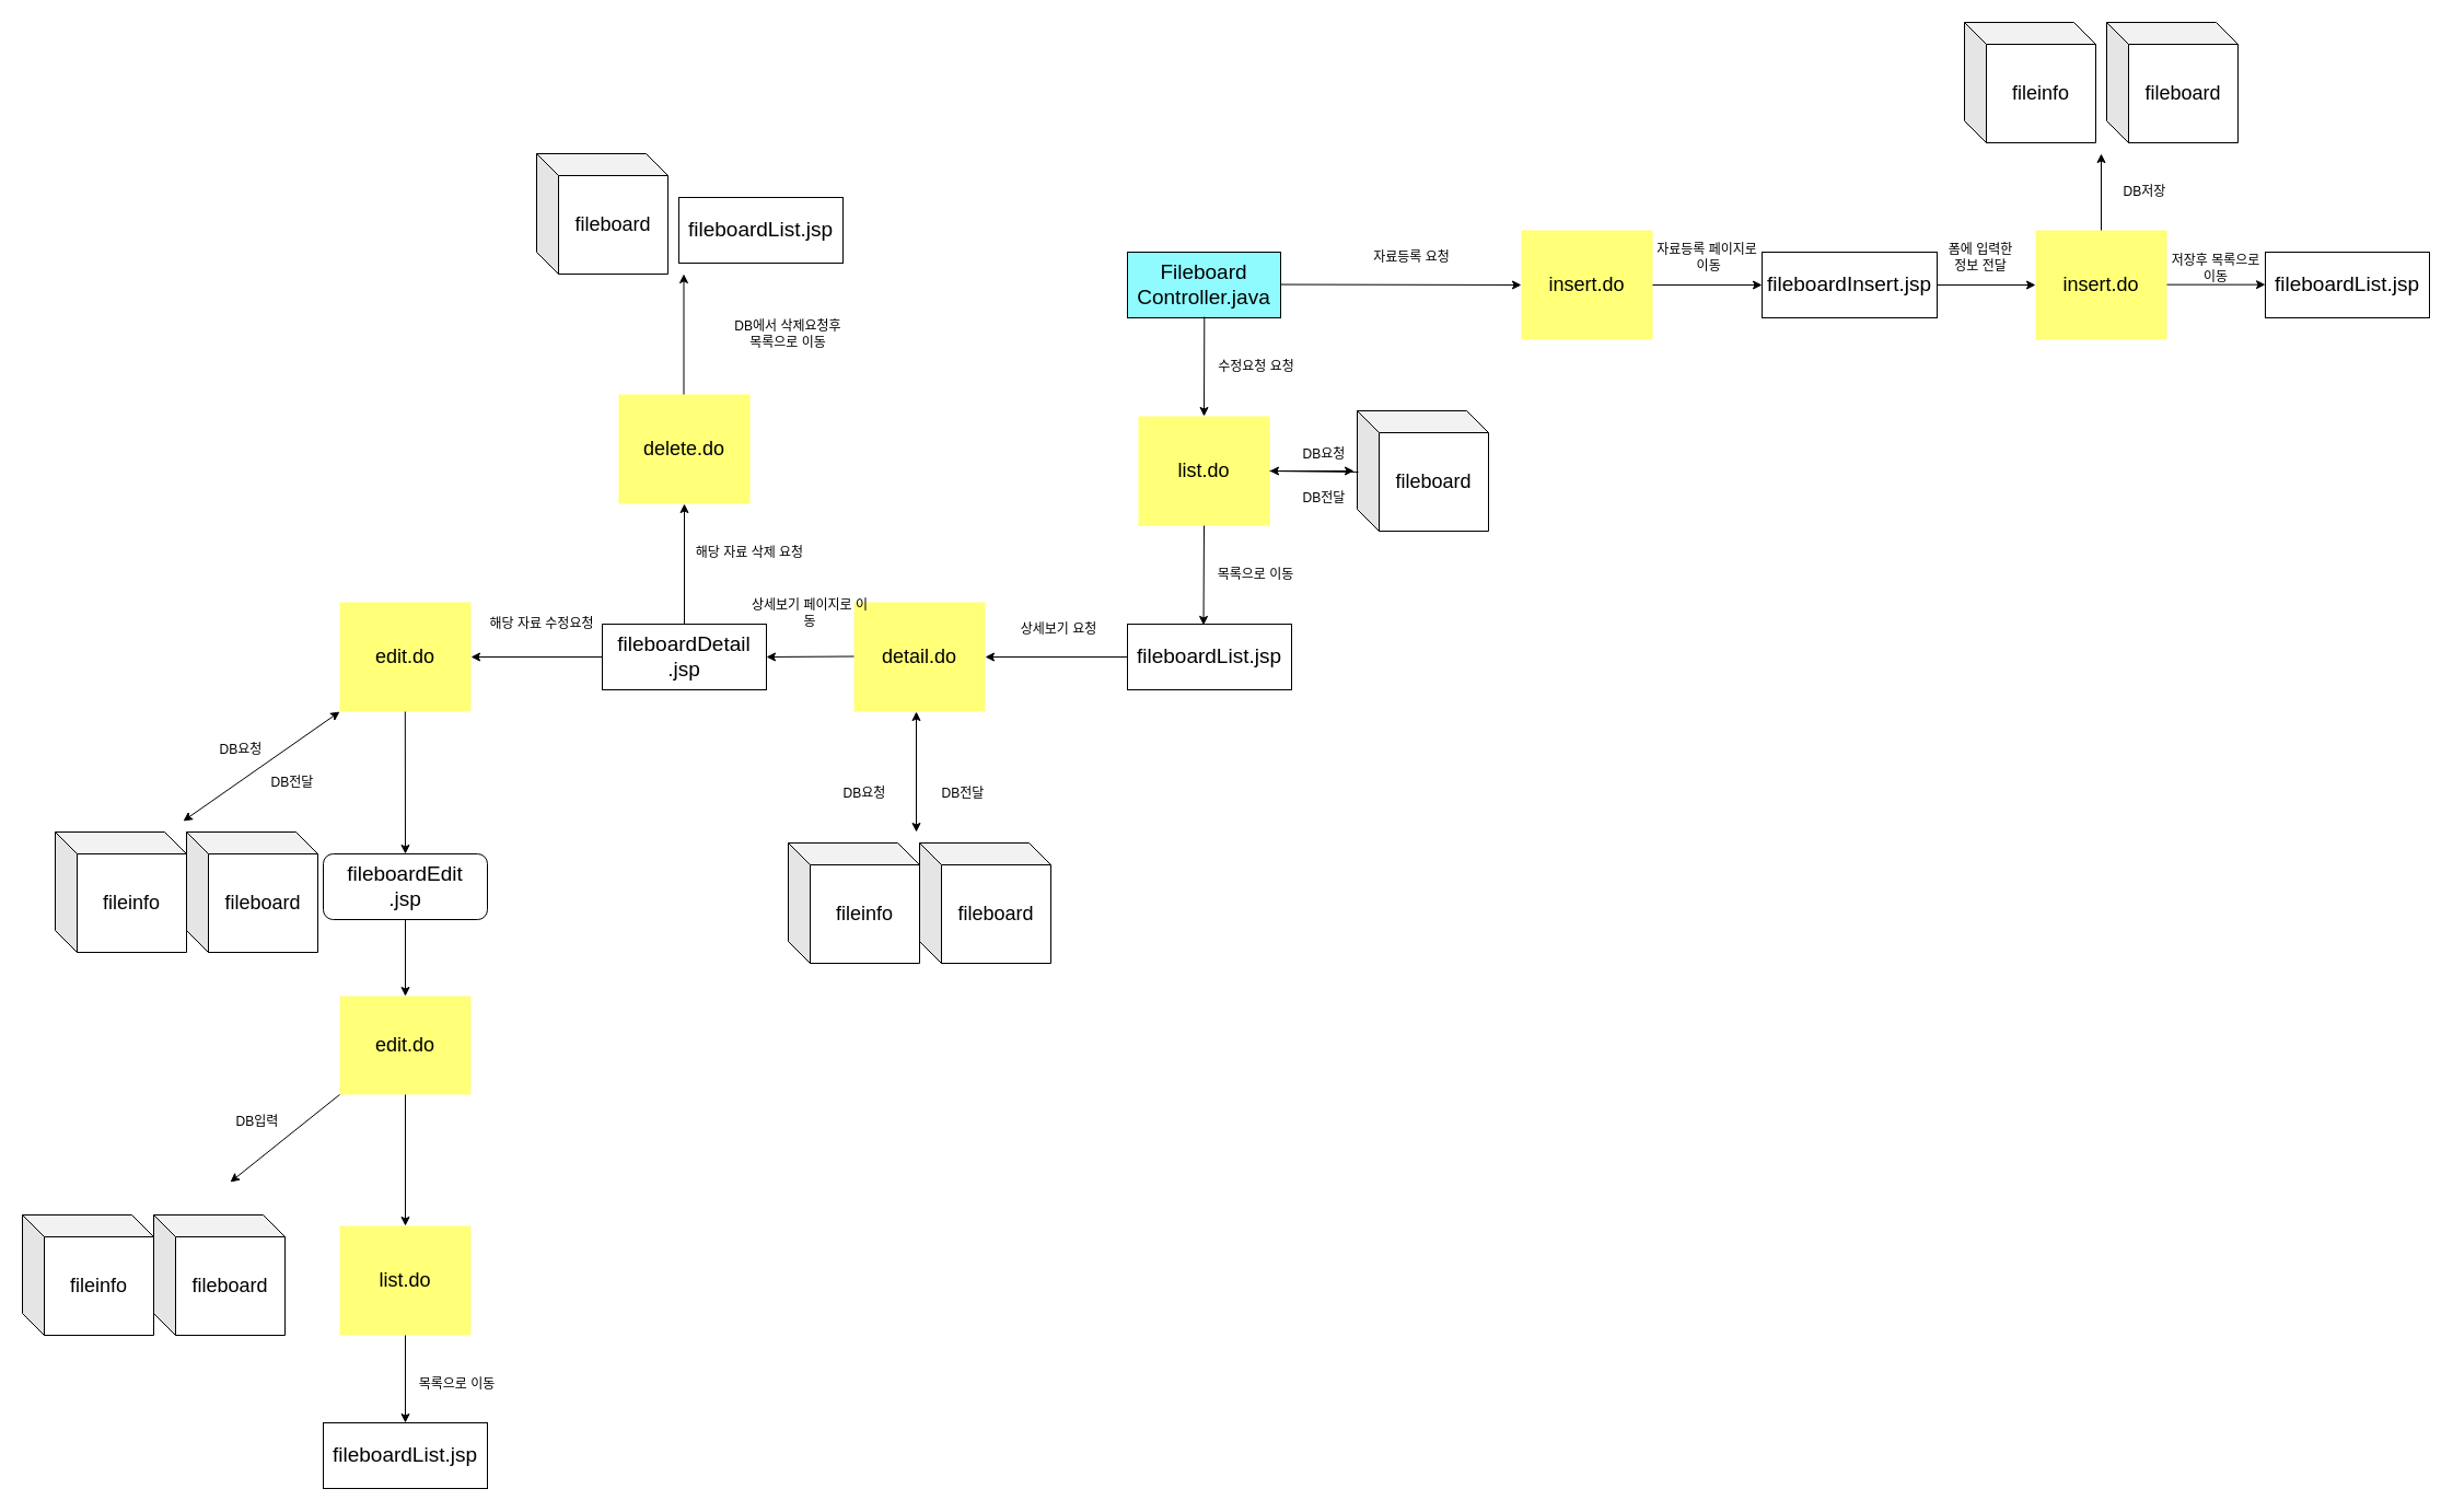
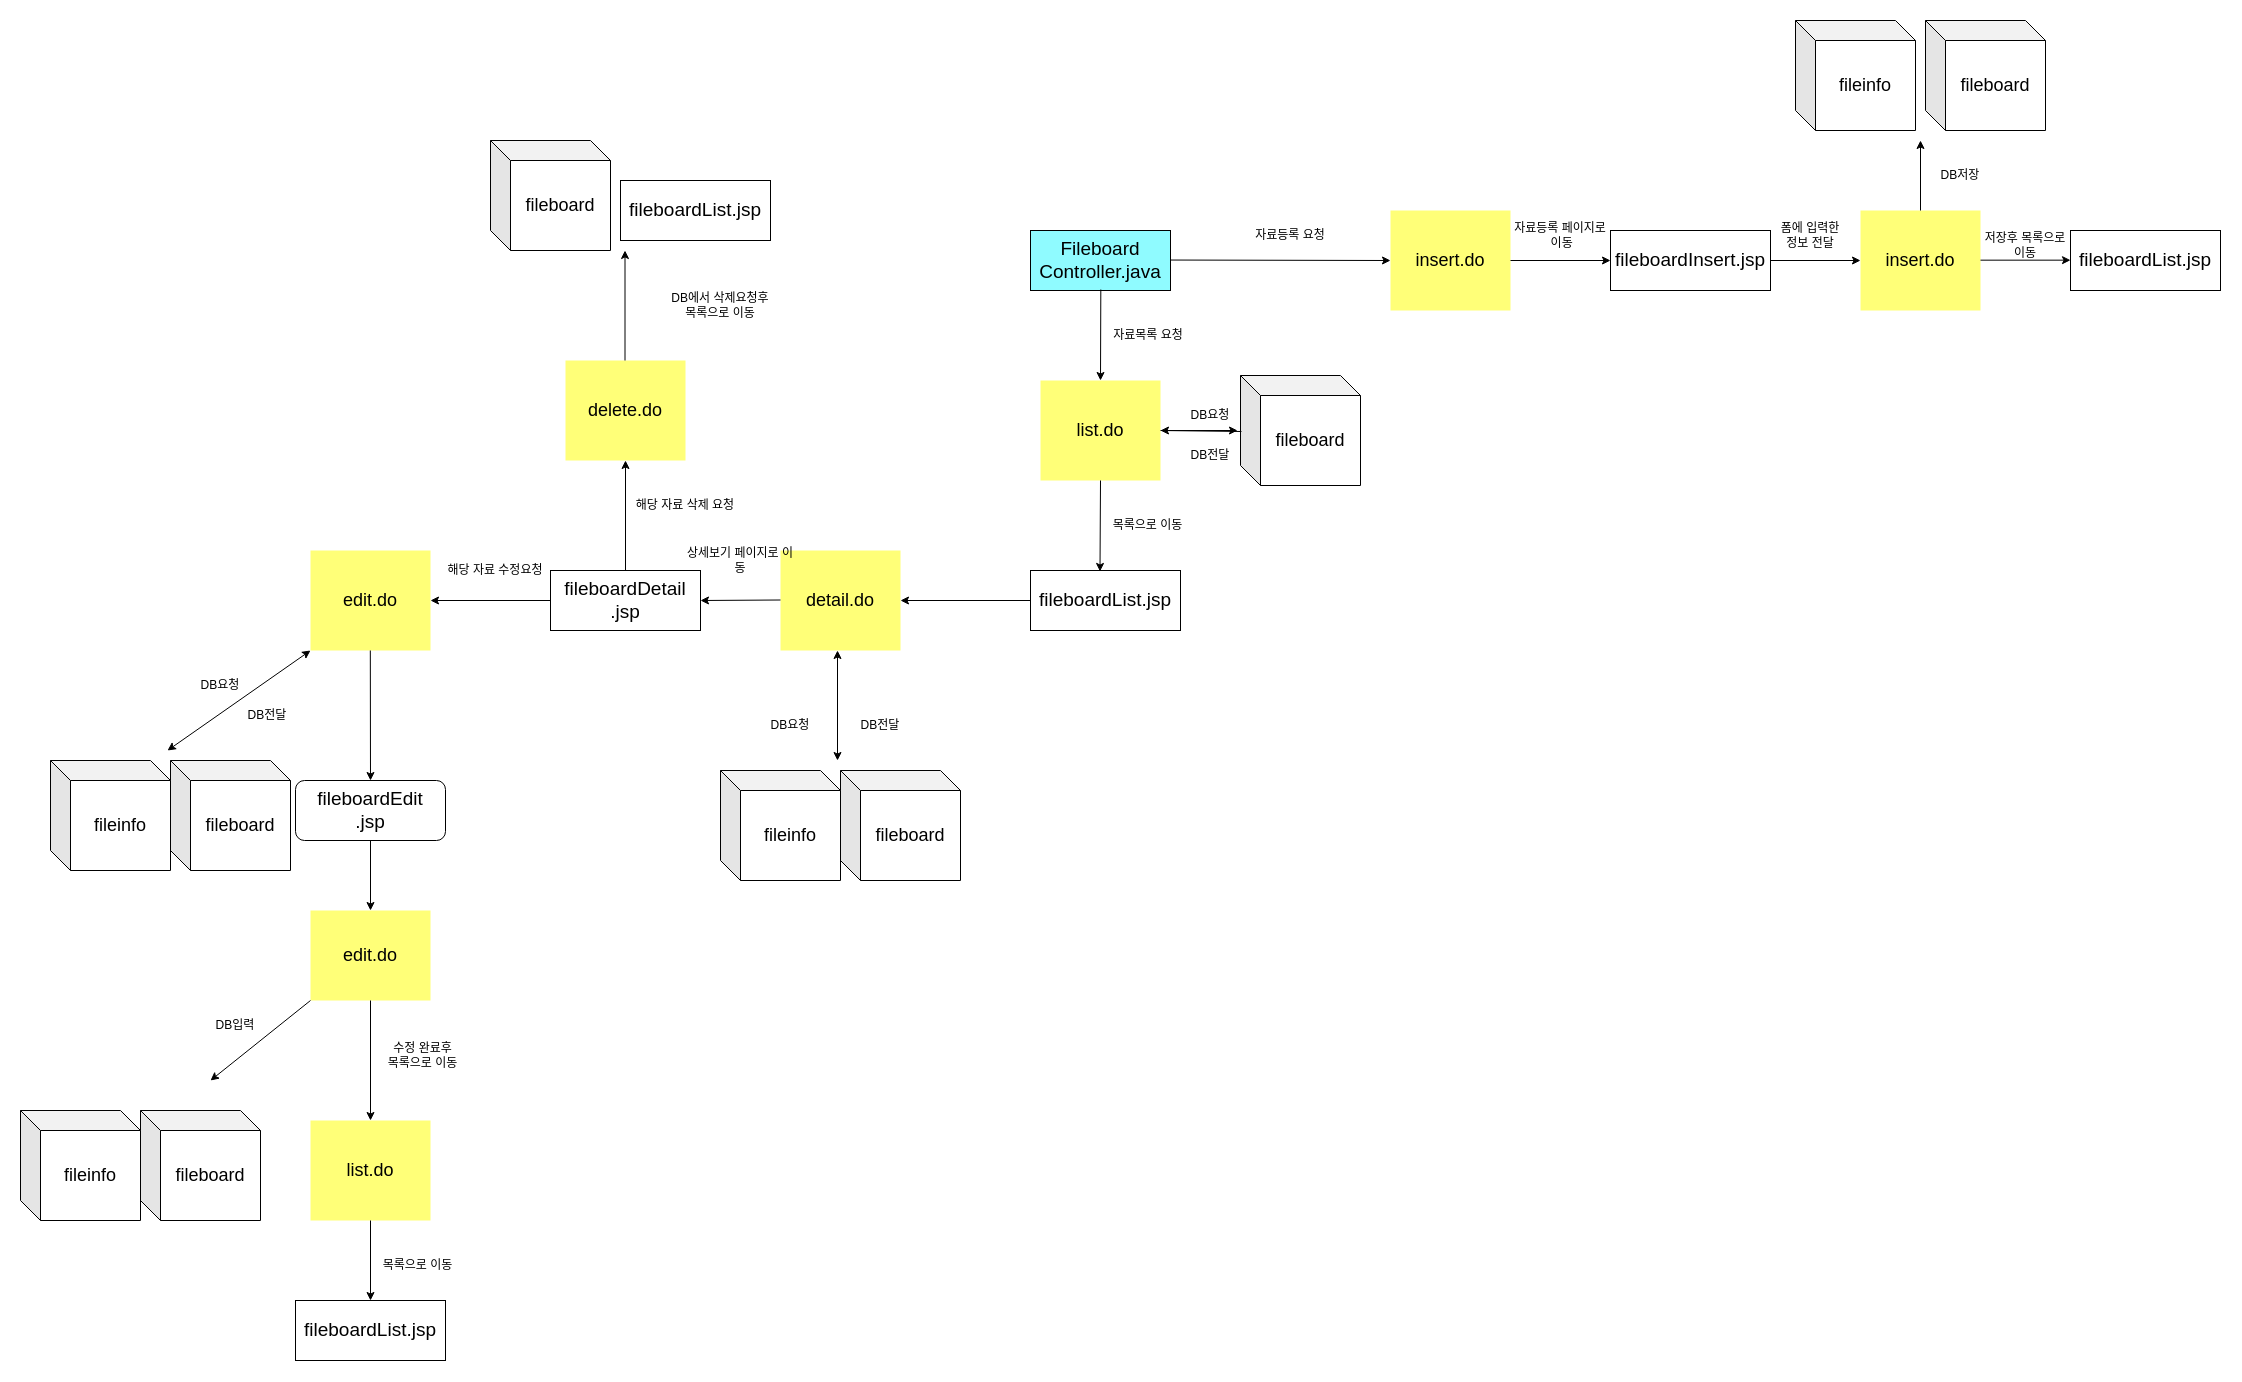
- <mxCell id="65" value="수정요청 요청" style="text;html=1;strokeColor=none;fillColor=none;align=center;verticalAlign=middle;whiteSpace=wrap;rounded=0;" vertex="1" parent="1"><mxGeometry x="1087.5" y="320" width="120" height="30" as="geometry" /></mxCell>
+ <mxCell id="65" value="자료목록 요청" style="text;html=1;strokeColor=none;fillColor=none;align=center;verticalAlign=middle;whiteSpace=wrap;rounded=0;" vertex="1" parent="1"><mxGeometry x="1087.5" y="320" width="120" height="30" as="geometry" /></mxCell>
- <mxCell id="66" value="상세보기 요청" style="text;html=1;strokeColor=none;fillColor=none;align=center;verticalAlign=middle;whiteSpace=wrap;rounded=0;" vertex="1" parent="1"><mxGeometry x="920" y="560" width="95" height="30" as="geometry" /></mxCell>
+ <mxCell id="56" value="수정 완료후 &lt;br&gt;목록으로 이동" style="text;html=1;strokeColor=none;fillColor=none;align=center;verticalAlign=middle;whiteSpace=wrap;rounded=0;" vertex="1" parent="1"><mxGeometry x="375" y="1040" width="95" height="30" as="geometry" /></mxCell>
